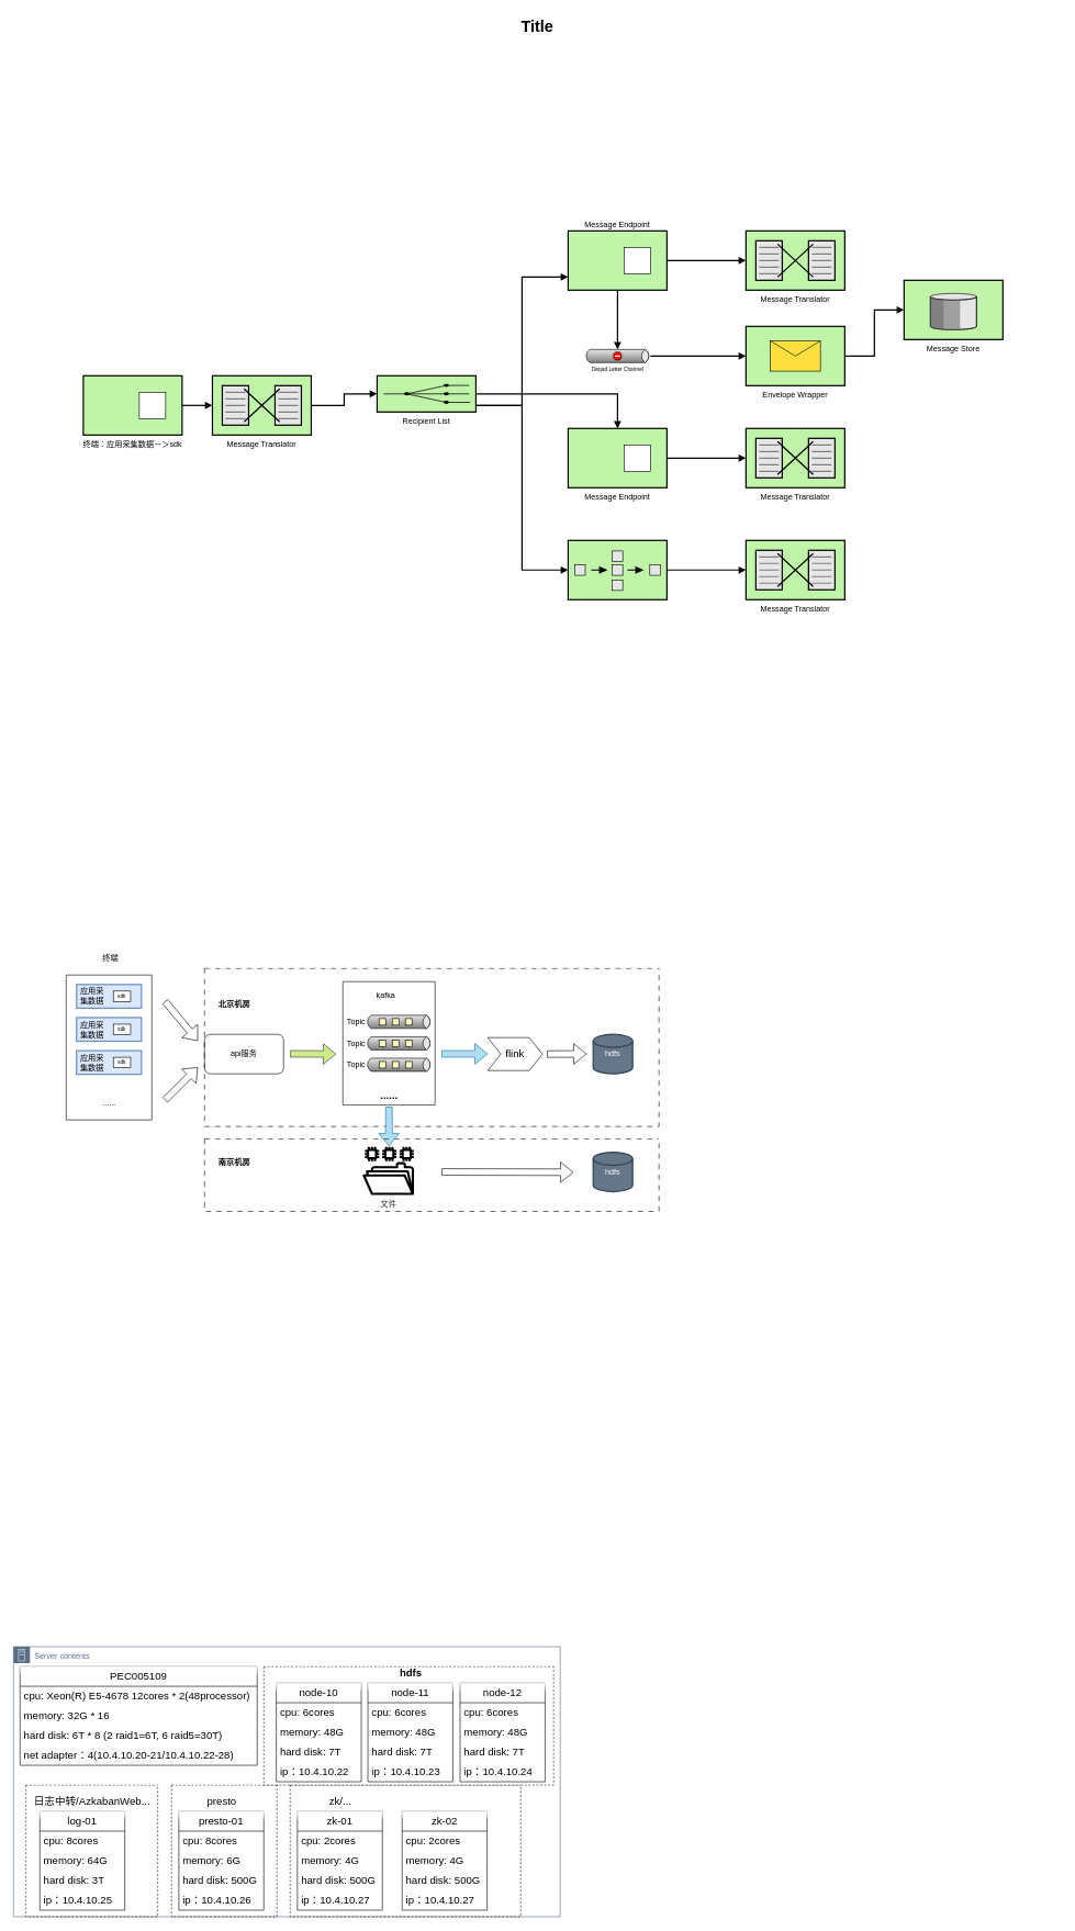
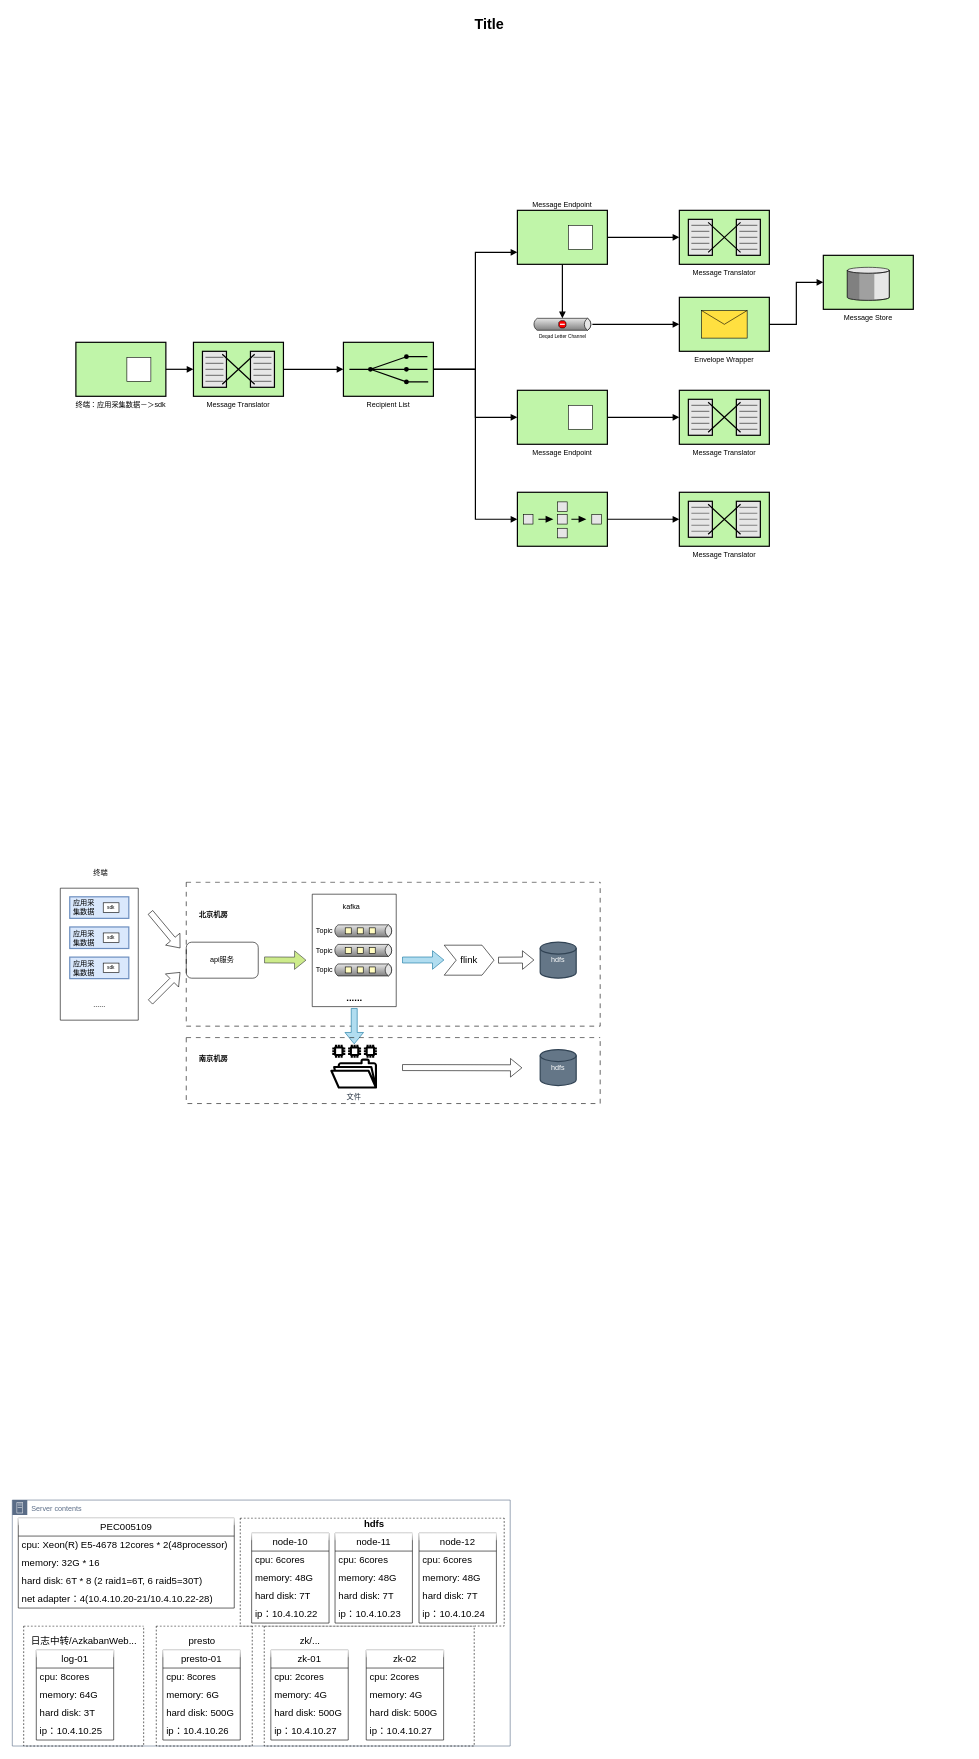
- <mxCell id="7" value="Recipient List" style="strokeWidth=2;dashed=0;align=center;fontSize=12;fillColor=#c0f5a9;verticalLabelPosition=bottom;verticalAlign=top;shape=mxgraph.eip.recipient_list;" parent="1" vertex="1"><mxGeometry x="572" y="570" width="150" height="55" as="geometry" /></mxCell>
+ <mxCell id="7" value="Recipient List" style="strokeWidth=2;dashed=0;align=center;fontSize=12;fillColor=#c0f5a9;verticalLabelPosition=bottom;verticalAlign=top;shape=mxgraph.eip.recipient_list;" parent="1" vertex="1"><mxGeometry x="572" y="570" width="150" height="90" as="geometry" /></mxCell>
